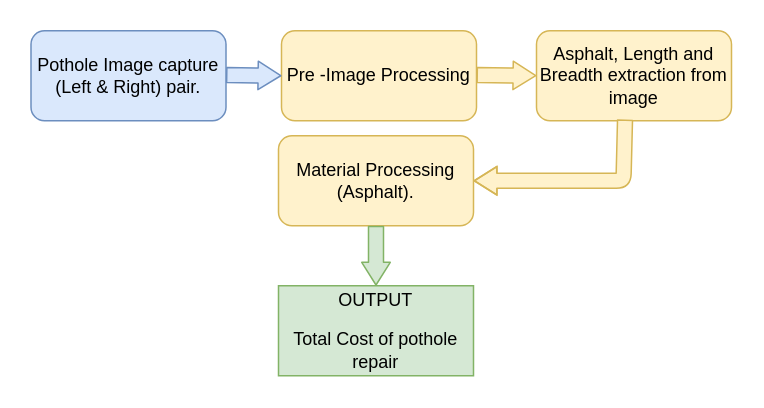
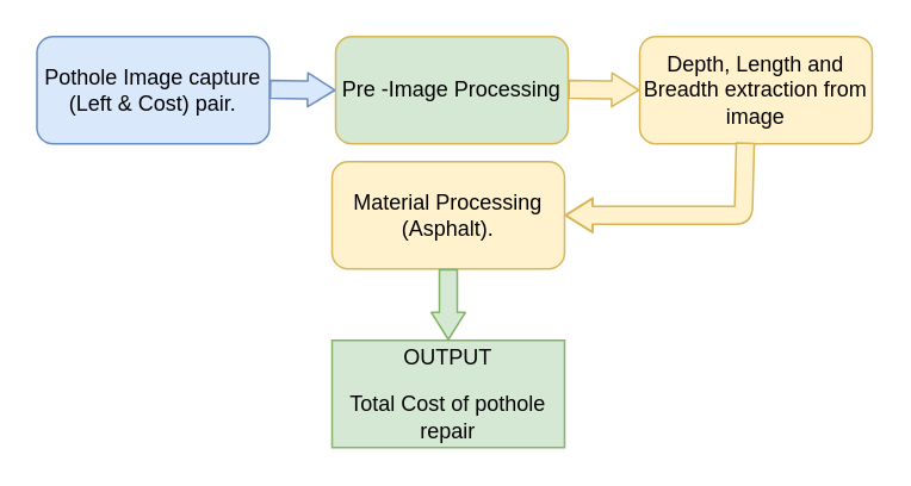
- <mxCell id="2" value="&lt;p&gt;Pothole Image capture (Left &amp;amp; Right) pair.&lt;/p&gt;" style="rounded=1;whiteSpace=wrap;html=1;fillColor=#dae8fc;strokeColor=#6c8ebf;" vertex="1" parent="1"><mxGeometry x="20" y="20" width="130" height="60" as="geometry" /></mxCell>
+ <mxCell id="2" value="&lt;p&gt;Pothole Image capture (Left &amp;amp; Cost) pair.&lt;/p&gt;" style="rounded=1;whiteSpace=wrap;html=1;fillColor=#dae8fc;strokeColor=#6c8ebf;" vertex="1" parent="1"><mxGeometry x="20" y="20" width="130" height="60" as="geometry" /></mxCell>
- <mxCell id="3" value="&lt;p&gt;Pre -Image Processing&lt;/p&gt;" style="rounded=1;whiteSpace=wrap;html=1;fillColor=#fff2cc;strokeColor=#d6b656;" vertex="1" parent="1"><mxGeometry x="187" y="20" width="130" height="60" as="geometry" /></mxCell>
+ <mxCell id="3" value="&lt;p&gt;Pre -Image Processing&lt;/p&gt;" style="rounded=1;whiteSpace=wrap;html=1;fillColor=#d5e8d4;strokeColor=#d6b656;" vertex="1" parent="1"><mxGeometry x="187" y="20" width="130" height="60" as="geometry" /></mxCell>
- <mxCell id="6" value="&lt;p&gt;Asphalt, Length and Breadth extraction from image &lt;br&gt;&lt;/p&gt;" style="rounded=1;whiteSpace=wrap;html=1;fillColor=#fff2cc;strokeColor=#d6b656;" vertex="1" parent="1"><mxGeometry x="357" y="20" width="130" height="60" as="geometry" /></mxCell>
+ <mxCell id="6" value="&lt;p&gt;Depth, Length and Breadth extraction from image &lt;br&gt;&lt;/p&gt;" style="rounded=1;whiteSpace=wrap;html=1;fillColor=#fff2cc;strokeColor=#d6b656;" vertex="1" parent="1"><mxGeometry x="357" y="20" width="130" height="60" as="geometry" /></mxCell>
